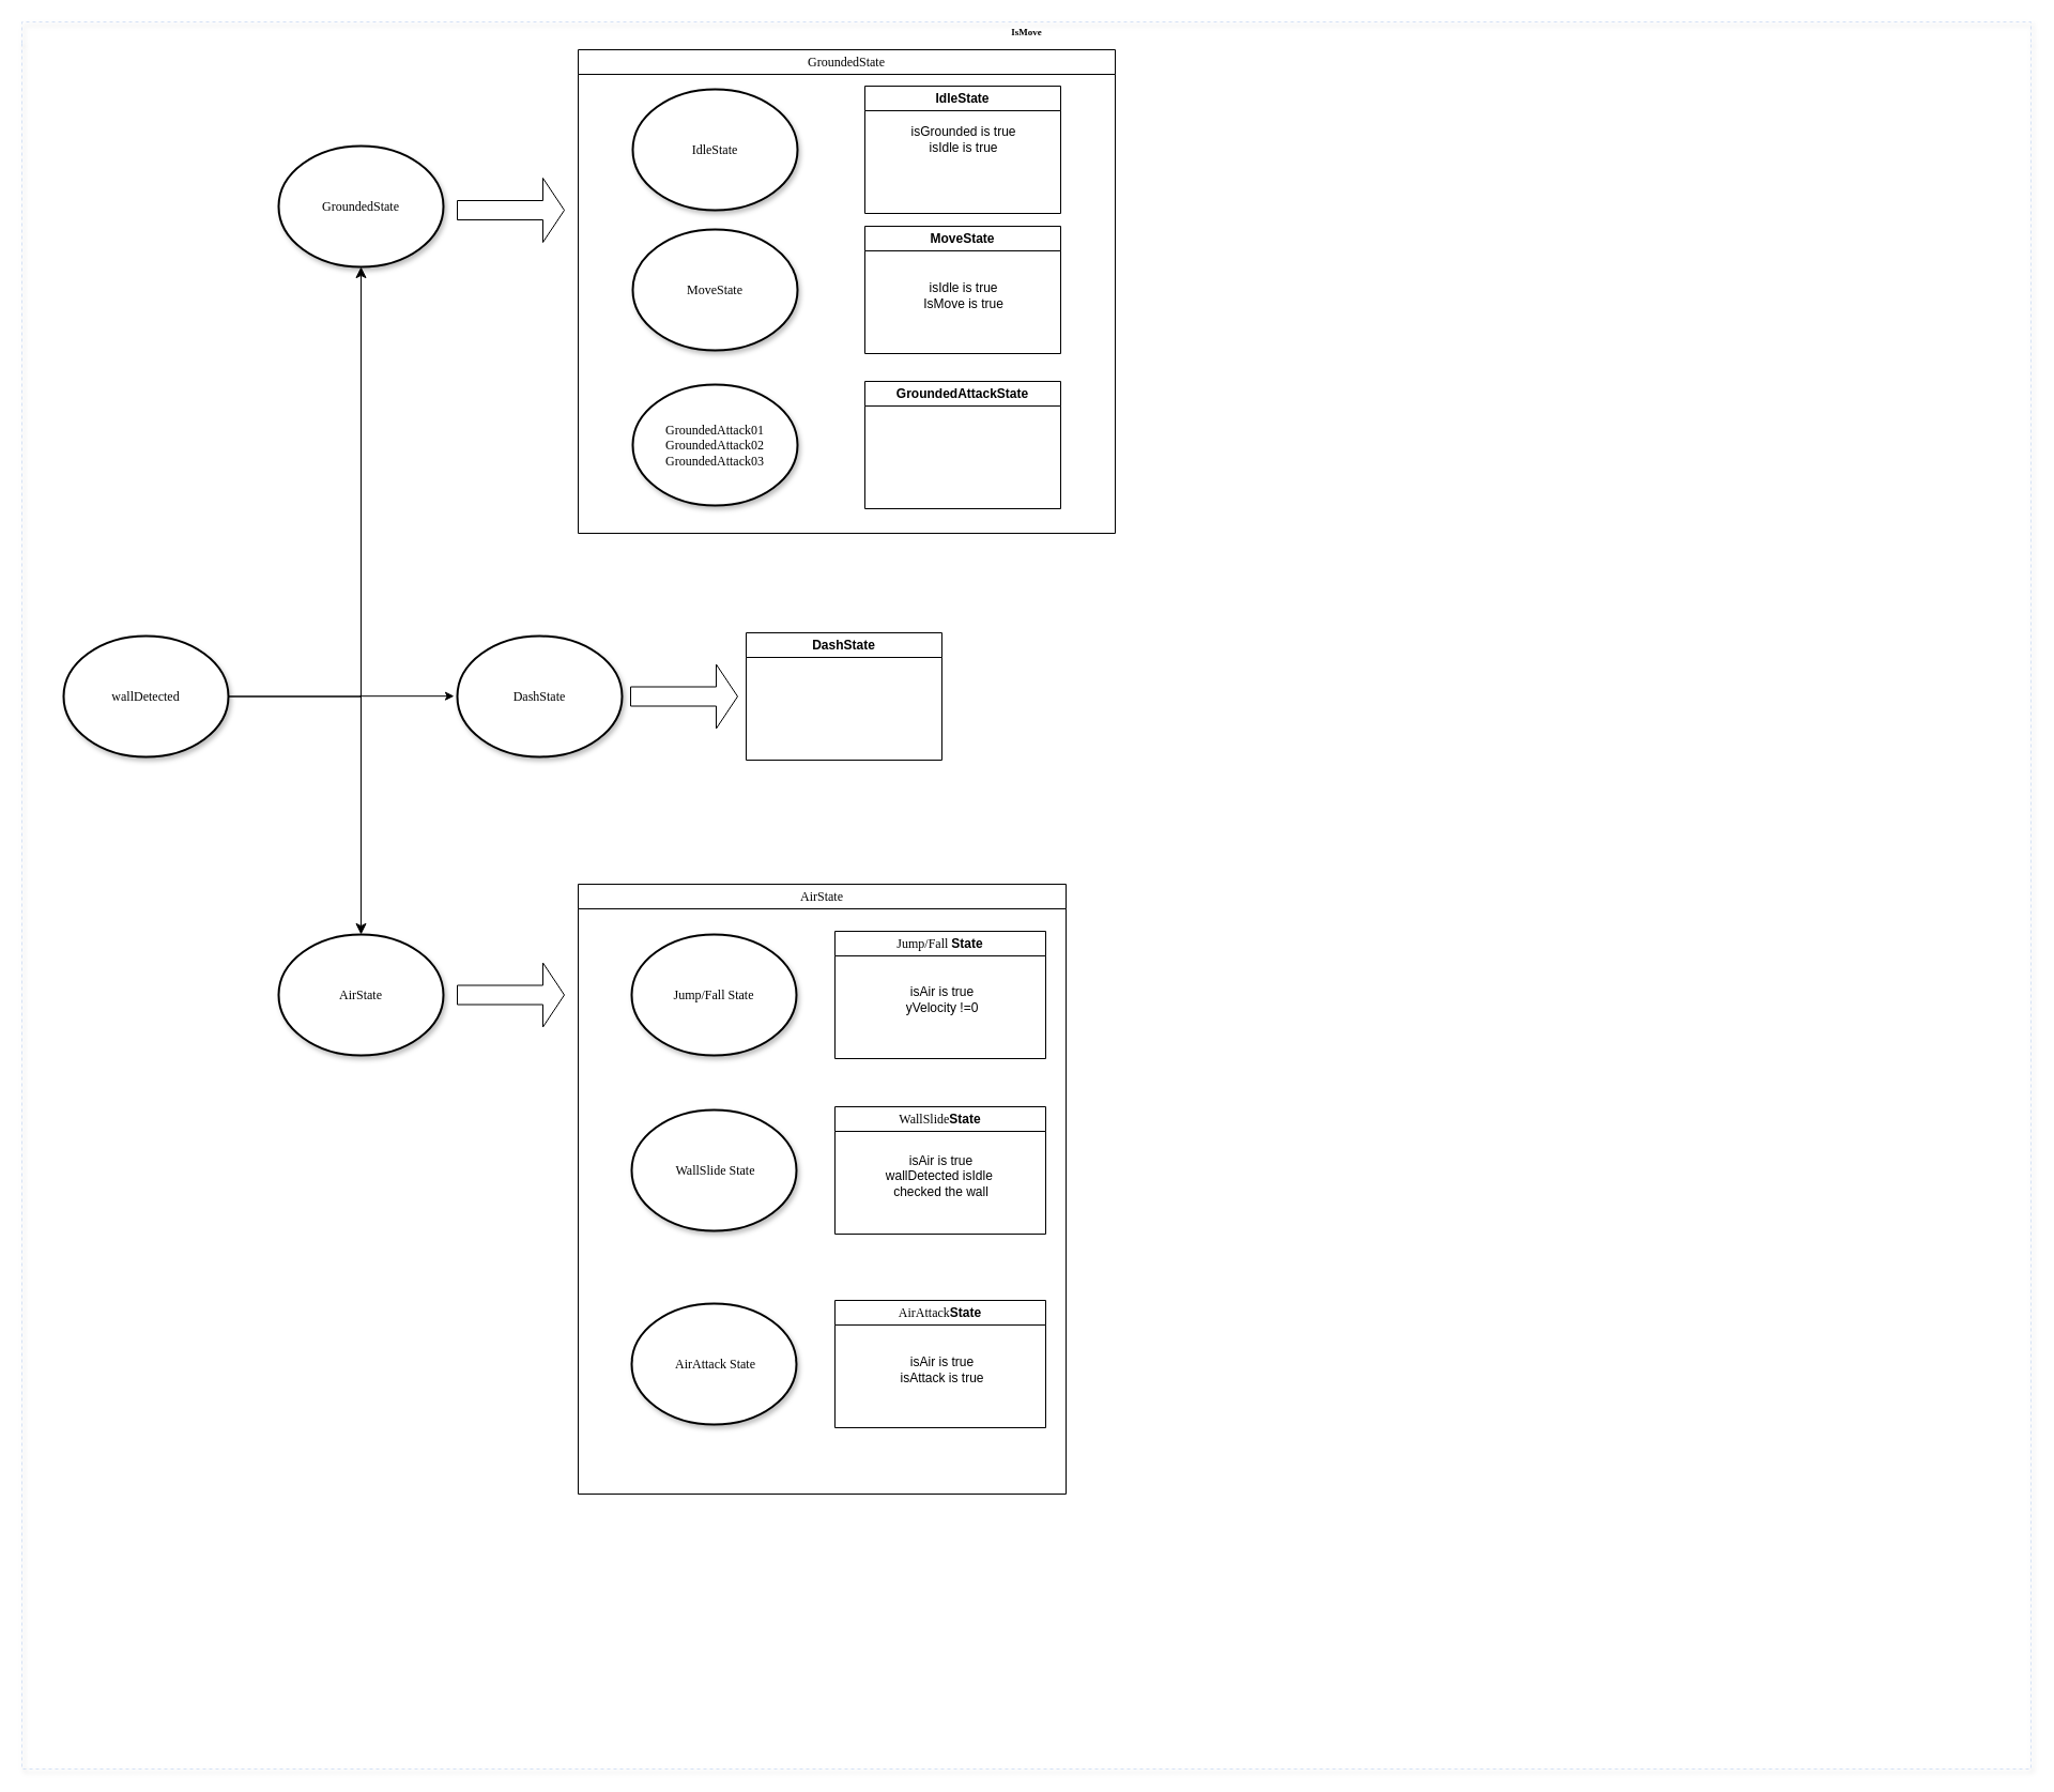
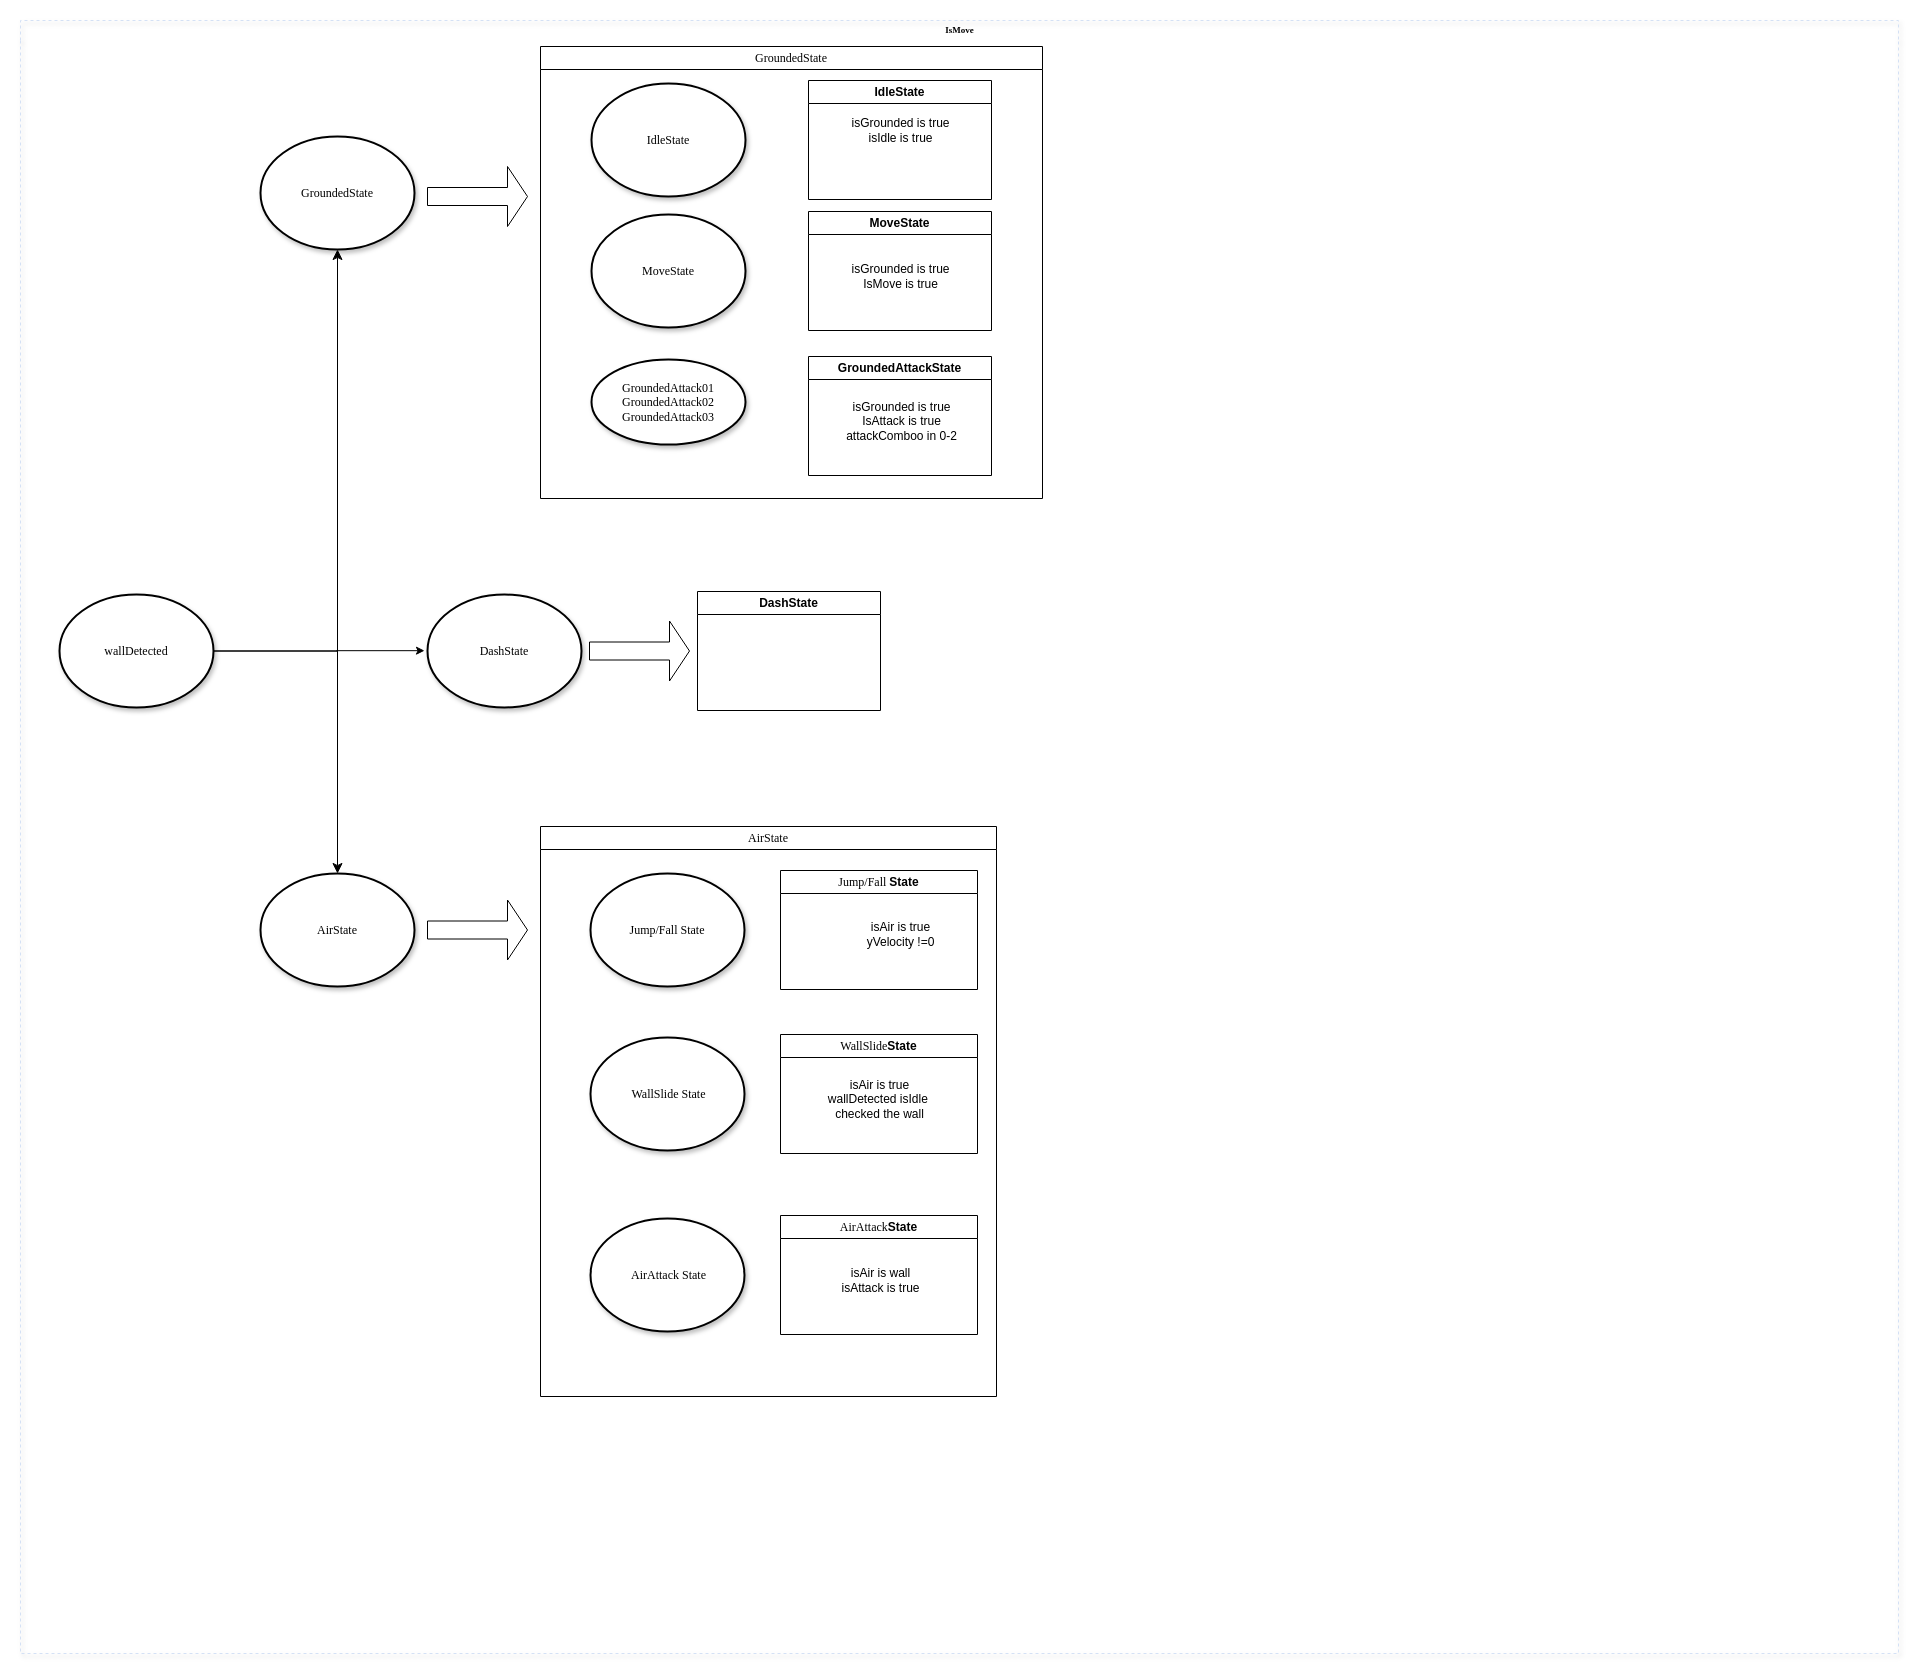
- <mxCell id="14" value="&lt;div&gt;isIdle is true&lt;br&gt;&lt;/div&gt;IsMove is true" style="text;html=1;align=center;verticalAlign=middle;resizable=0;points=[];autosize=1;strokeColor=none;fillColor=none;" parent="13" vertex="1"><mxGeometry x="34" y="44" width="116" height="41" as="geometry" /></mxCell>
+ <mxCell id="14" value="&lt;div&gt;isGrounded is true&lt;br&gt;&lt;/div&gt;IsMove is true" style="text;html=1;align=center;verticalAlign=middle;resizable=0;points=[];autosize=1;strokeColor=none;fillColor=none;" parent="13" vertex="1"><mxGeometry x="34" y="44" width="116" height="41" as="geometry" /></mxCell>
- <mxCell id="15" value="&lt;font face=&quot;Comic Sans MS&quot;&gt;GroundedAttack01&lt;/font&gt;&lt;div&gt;&lt;span style=&quot;font-family: &amp;quot;Comic Sans MS&amp;quot;;&quot;&gt;GroundedAttack02&lt;/span&gt;&lt;font face=&quot;Comic Sans MS&quot;&gt;&lt;br&gt;&lt;/font&gt;&lt;/div&gt;&lt;div&gt;&lt;span style=&quot;font-family: &amp;quot;Comic Sans MS&amp;quot;;&quot;&gt;GroundedAttack03&lt;/span&gt;&lt;span style=&quot;font-family: &amp;quot;Comic Sans MS&amp;quot;;&quot;&gt;&lt;br&gt;&lt;/span&gt;&lt;/div&gt;" style="ellipse;whiteSpace=wrap;html=1;align=center;container=1;recursiveResize=0;treeFolding=1;strokeWidth=2;shadow=1;" vertex="1" parent="8"><mxGeometry x="51" y="313" width="154" height="113" as="geometry" /></mxCell>
+ <mxCell id="15" value="&lt;font face=&quot;Comic Sans MS&quot;&gt;GroundedAttack01&lt;/font&gt;&lt;div&gt;&lt;span style=&quot;font-family: &amp;quot;Comic Sans MS&amp;quot;;&quot;&gt;GroundedAttack02&lt;/span&gt;&lt;font face=&quot;Comic Sans MS&quot;&gt;&lt;br&gt;&lt;/font&gt;&lt;/div&gt;&lt;div&gt;&lt;span style=&quot;font-family: &amp;quot;Comic Sans MS&amp;quot;;&quot;&gt;GroundedAttack03&lt;/span&gt;&lt;span style=&quot;font-family: &amp;quot;Comic Sans MS&amp;quot;;&quot;&gt;&lt;br&gt;&lt;/span&gt;&lt;/div&gt;" style="ellipse;whiteSpace=wrap;html=1;align=center;container=1;recursiveResize=0;treeFolding=1;strokeWidth=2;shadow=1;" vertex="1" parent="8"><mxGeometry x="51" y="313" width="154" height="85" as="geometry" /></mxCell>
+ <mxCell id="33" value="&lt;div&gt;isGrounded is true&lt;br&gt;&lt;/div&gt;IsAttack is true&lt;div&gt;attackComboo in 0-2&lt;/div&gt;" style="text;html=1;align=center;verticalAlign=middle;resizable=0;points=[];autosize=1;strokeColor=none;fillColor=none;" vertex="1" parent="32"><mxGeometry x="28" y="37" width="129" height="55" as="geometry" /></mxCell>
- <mxCell id="25" value="isAir is true&lt;div&gt;yVelocity !=0&lt;/div&gt;" style="text;html=1;align=center;verticalAlign=middle;resizable=0;points=[];autosize=1;strokeColor=none;fillColor=none;" vertex="1" parent="24"><mxGeometry x="56.5" y="43" width="86" height="41" as="geometry" /></mxCell>
+ <mxCell id="25" value="isAir is true&lt;div&gt;yVelocity !=0&lt;/div&gt;" style="text;html=1;align=center;verticalAlign=middle;resizable=0;points=[];autosize=1;strokeColor=none;fillColor=none;" vertex="1" parent="24"><mxGeometry x="76.5" y="43" width="86" height="41" as="geometry" /></mxCell>
- <mxCell id="31" value="isAir is true&lt;div&gt;isAttack is true&lt;/div&gt;" style="text;html=1;align=center;verticalAlign=middle;resizable=0;points=[];autosize=1;strokeColor=none;fillColor=none;" vertex="1" parent="30"><mxGeometry x="51.5" y="44" width="96" height="41" as="geometry" /></mxCell>
+ <mxCell id="31" value="isAir is wall&lt;div&gt;isAttack is true&lt;/div&gt;" style="text;html=1;align=center;verticalAlign=middle;resizable=0;points=[];autosize=1;strokeColor=none;fillColor=none;" vertex="1" parent="30"><mxGeometry x="51.5" y="44" width="96" height="41" as="geometry" /></mxCell>
